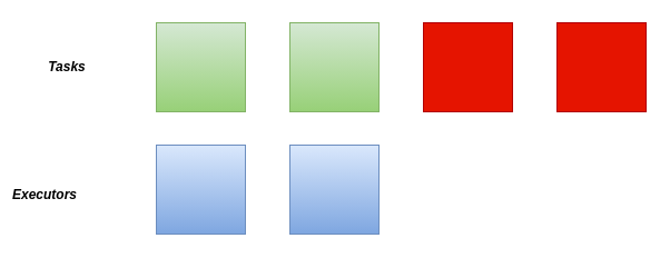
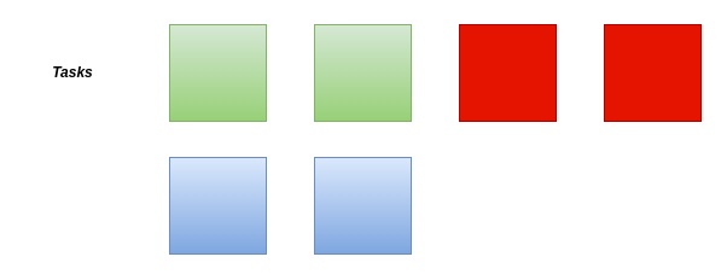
- <mxCell id="7" value="Executors" style="text;html=1;strokeColor=none;fillColor=none;align=center;verticalAlign=middle;whiteSpace=wrap;rounded=0;fontStyle=3" vertex="1" parent="1"><mxGeometry x="20" y="165" width="40" height="20" as="geometry" /></mxCell>
